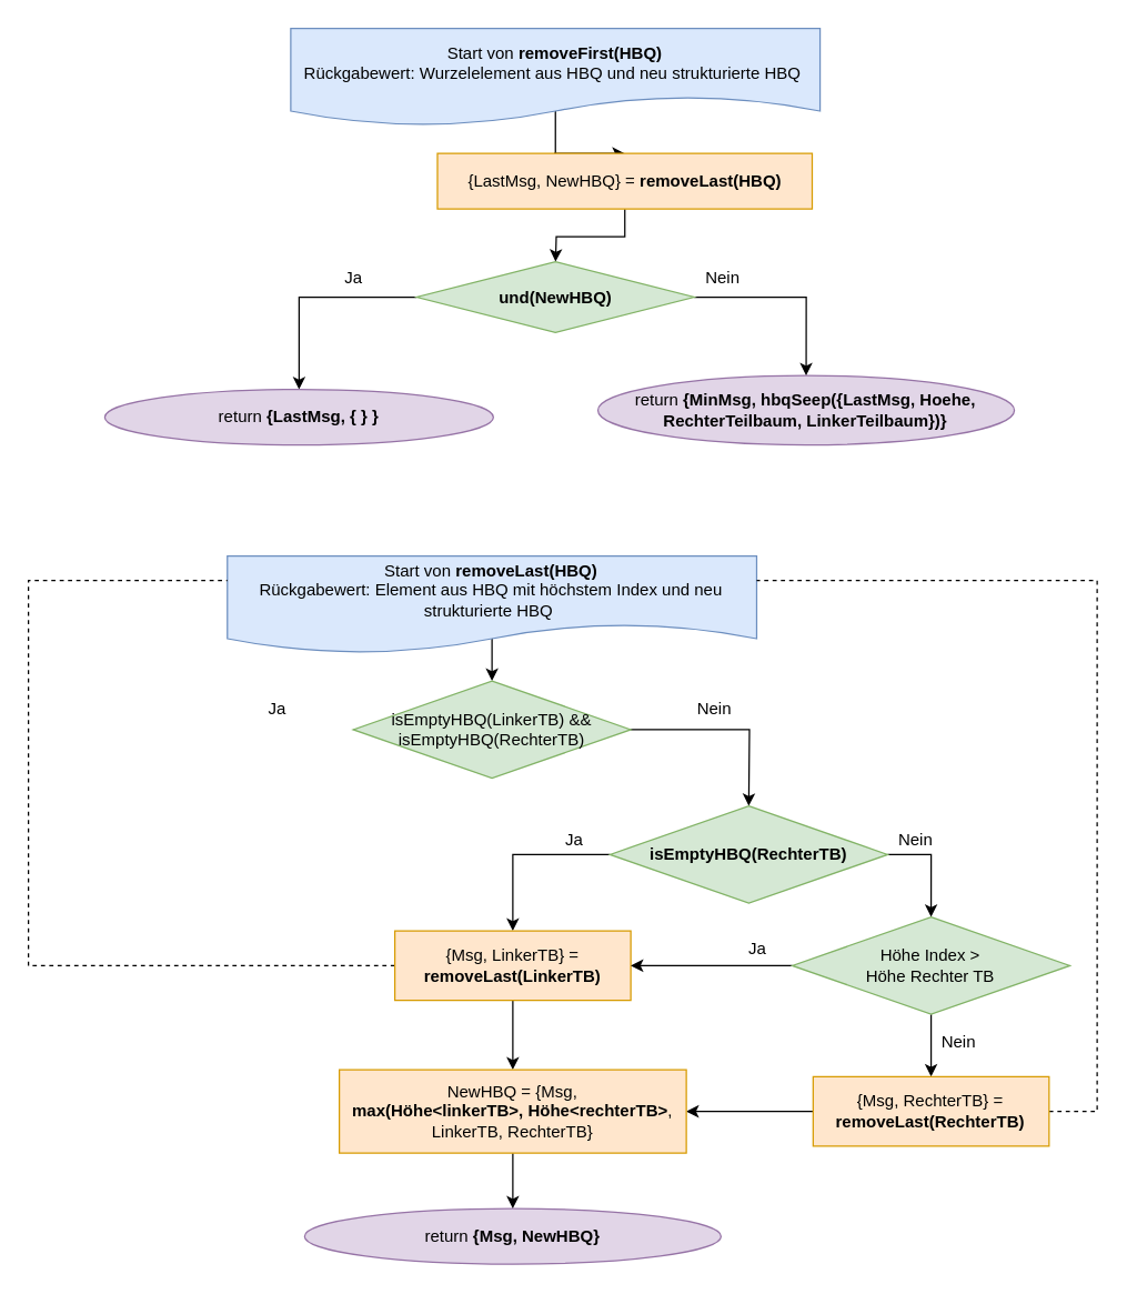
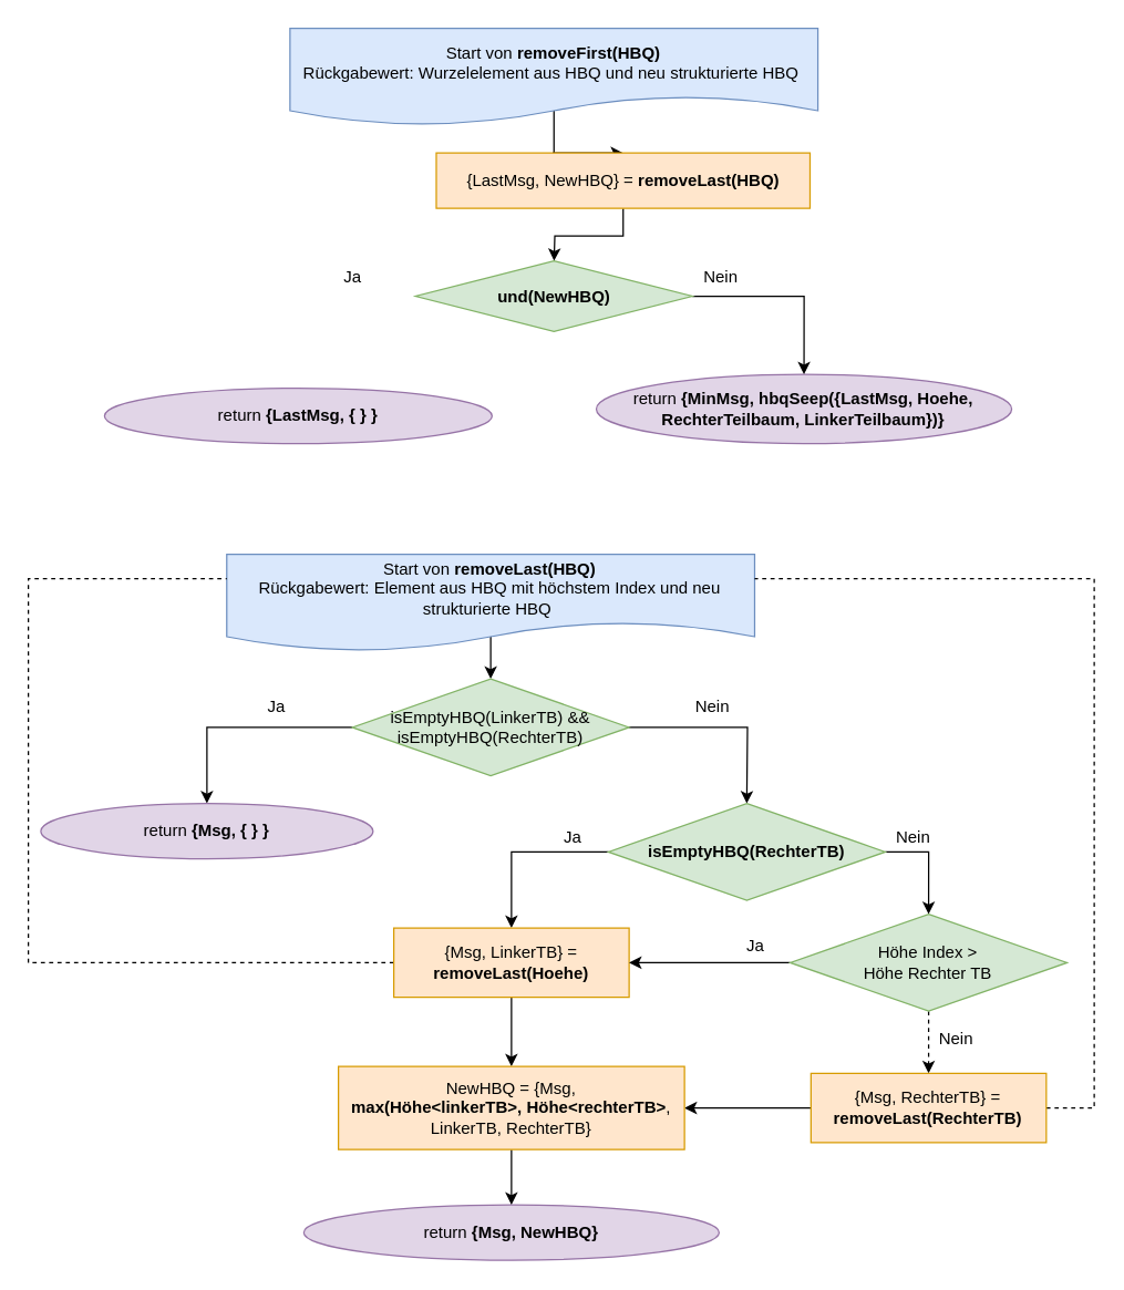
- <mxCell id="35" style="edgeStyle=orthogonalEdgeStyle;rounded=0;orthogonalLoop=1;jettySize=auto;html=1;exitX=0;exitY=0.5;exitDx=0;exitDy=0;entryX=0.5;entryY=0;entryDx=0;entryDy=0;" parent="1" source="36" target="37" edge="1"><mxGeometry relative="1" as="geometry" /></mxCell>
+ <mxCell id="9" style="edgeStyle=orthogonalEdgeStyle;rounded=0;orthogonalLoop=1;jettySize=auto;html=1;exitX=0;exitY=0.5;exitDx=0;exitDy=0;entryX=0.5;entryY=0;entryDx=0;entryDy=0;" parent="1" source="11" target="14" edge="1"><mxGeometry relative="1" as="geometry" /></mxCell>
+ <mxCell id="14" value="return &lt;b&gt;{Msg, { } }&lt;/b&gt;" style="ellipse;whiteSpace=wrap;html=1;rounded=0;fillColor=#e1d5e7;strokeColor=#9673a6;" parent="1" vertex="1"><mxGeometry x="29" y="580" width="240" height="40" as="geometry" /></mxCell>
- <mxCell id="21" value="{Msg, LinkerTB} = &lt;b&gt;removeLast(LinkerTB)&lt;/b&gt;" style="rounded=0;whiteSpace=wrap;html=1;fillColor=#ffe6cc;strokeColor=#d79b00;" parent="1" vertex="1"><mxGeometry x="284" y="670" width="170" height="50" as="geometry" /></mxCell>
+ <mxCell id="21" value="{Msg, LinkerTB} = &lt;b&gt;removeLast(Hoehe)&lt;/b&gt;" style="rounded=0;whiteSpace=wrap;html=1;fillColor=#ffe6cc;strokeColor=#d79b00;" parent="1" vertex="1"><mxGeometry x="284" y="670" width="170" height="50" as="geometry" /></mxCell>
- <mxCell id="23" style="edgeStyle=orthogonalEdgeStyle;rounded=0;orthogonalLoop=1;jettySize=auto;html=1;exitX=0.5;exitY=1;exitDx=0;exitDy=0;entryX=0.5;entryY=0;entryDx=0;entryDy=0;" parent="1" source="24" target="27" edge="1"><mxGeometry relative="1" as="geometry" /></mxCell>
+ <mxCell id="23" style="edgeStyle=orthogonalEdgeStyle;rounded=0;orthogonalLoop=1;jettySize=auto;html=1;exitX=0.5;exitY=1;exitDx=0;exitDy=0;entryX=0.5;entryY=0;entryDx=0;entryDy=0;dashed=1;" parent="1" source="24" target="27" edge="1"><mxGeometry relative="1" as="geometry" /></mxCell>
